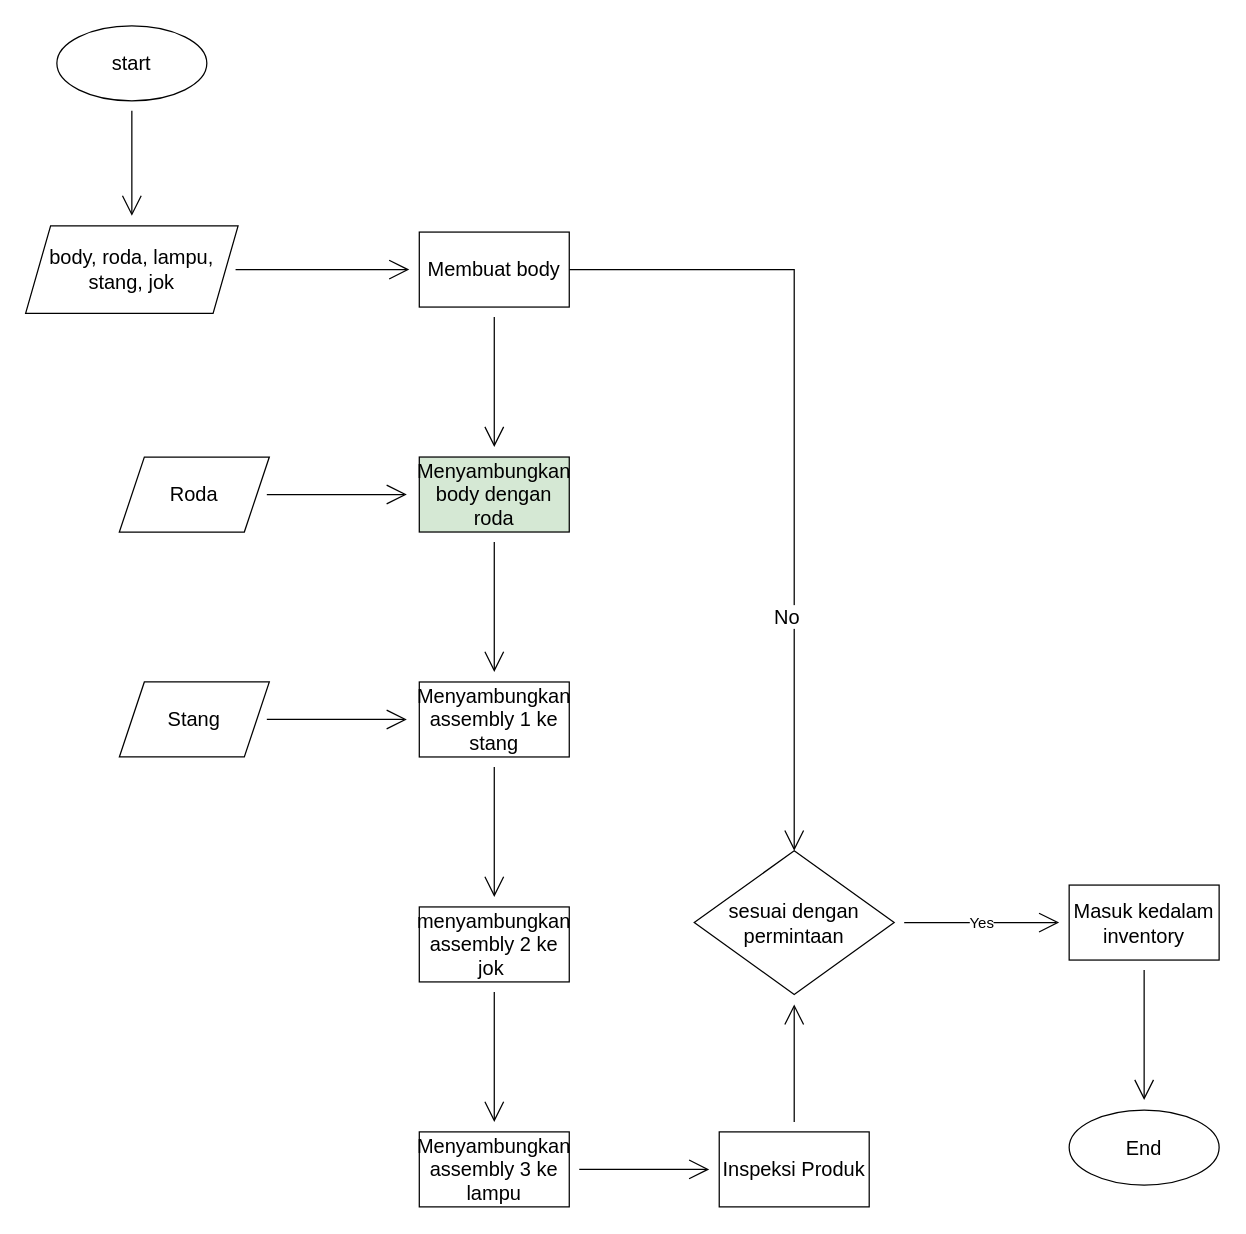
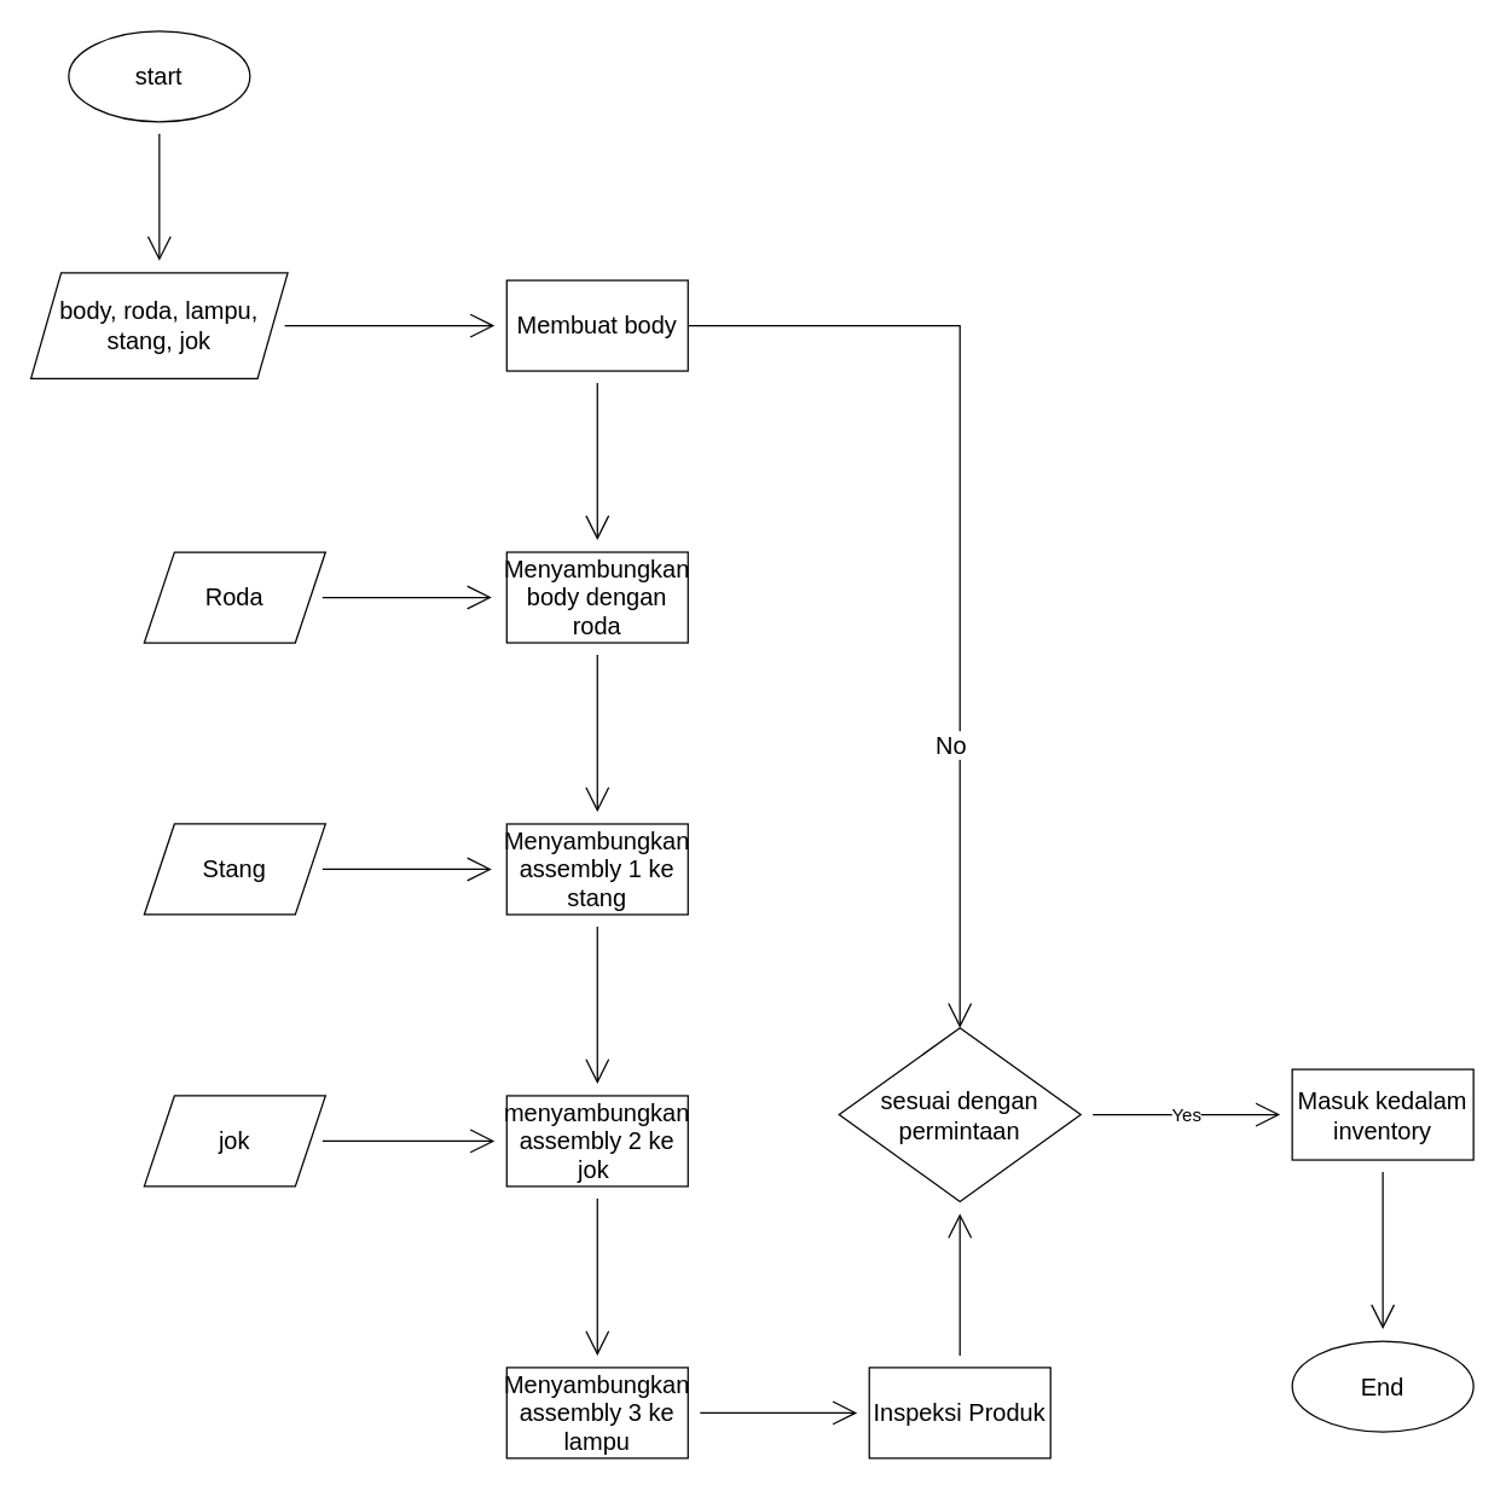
- <mxCell id="11" value="Menyambungkan body dengan roda" style="whiteSpace=wrap;html=1;fontSize=16;fillColor=#d5e8d4;" vertex="1" parent="1"><mxGeometry x="335" y="365" width="120" height="60" as="geometry" /></mxCell>
+ <mxCell id="11" value="Menyambungkan body dengan roda" style="whiteSpace=wrap;html=1;fontSize=16;" vertex="1" parent="1"><mxGeometry x="335" y="365" width="120" height="60" as="geometry" /></mxCell>
+ <mxCell id="21" value="jok" style="shape=parallelogram;perimeter=parallelogramPerimeter;whiteSpace=wrap;html=1;fixedSize=1;fontSize=16;" vertex="1" parent="1"><mxGeometry x="95" y="725" width="120" height="60" as="geometry" /></mxCell>
+ <mxCell id="20" value="" style="edgeStyle=none;curved=1;rounded=0;orthogonalLoop=1;jettySize=auto;html=1;fontSize=12;endArrow=open;startSize=14;endSize=14;sourcePerimeterSpacing=8;targetPerimeterSpacing=8;" edge="1" parent="1" source="21" target="19"><mxGeometry relative="1" as="geometry" /></mxCell>
